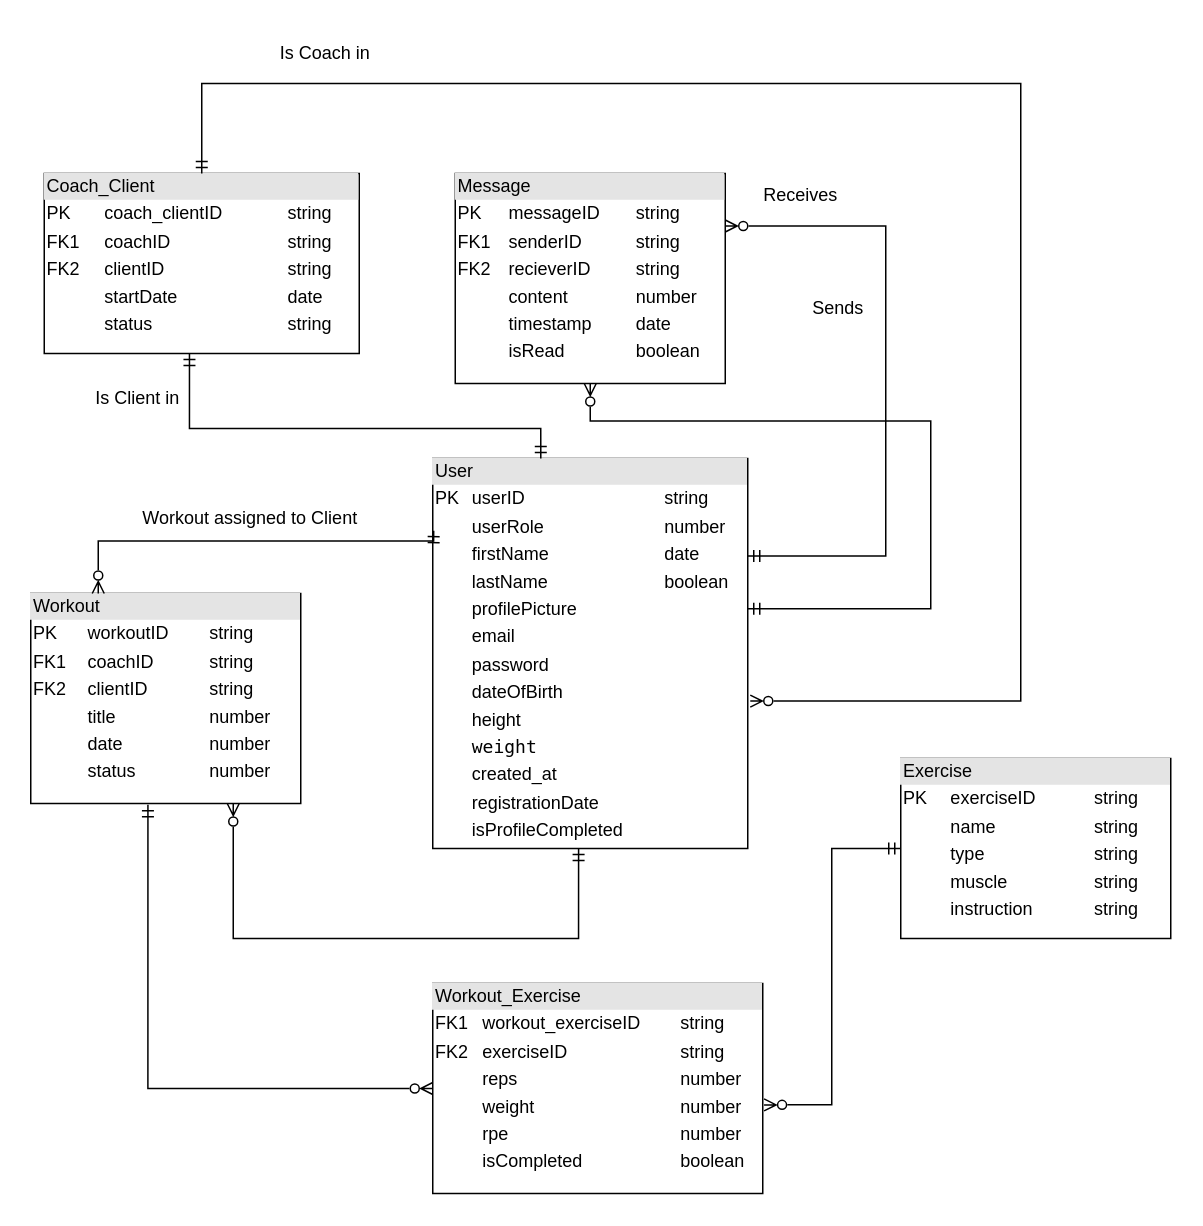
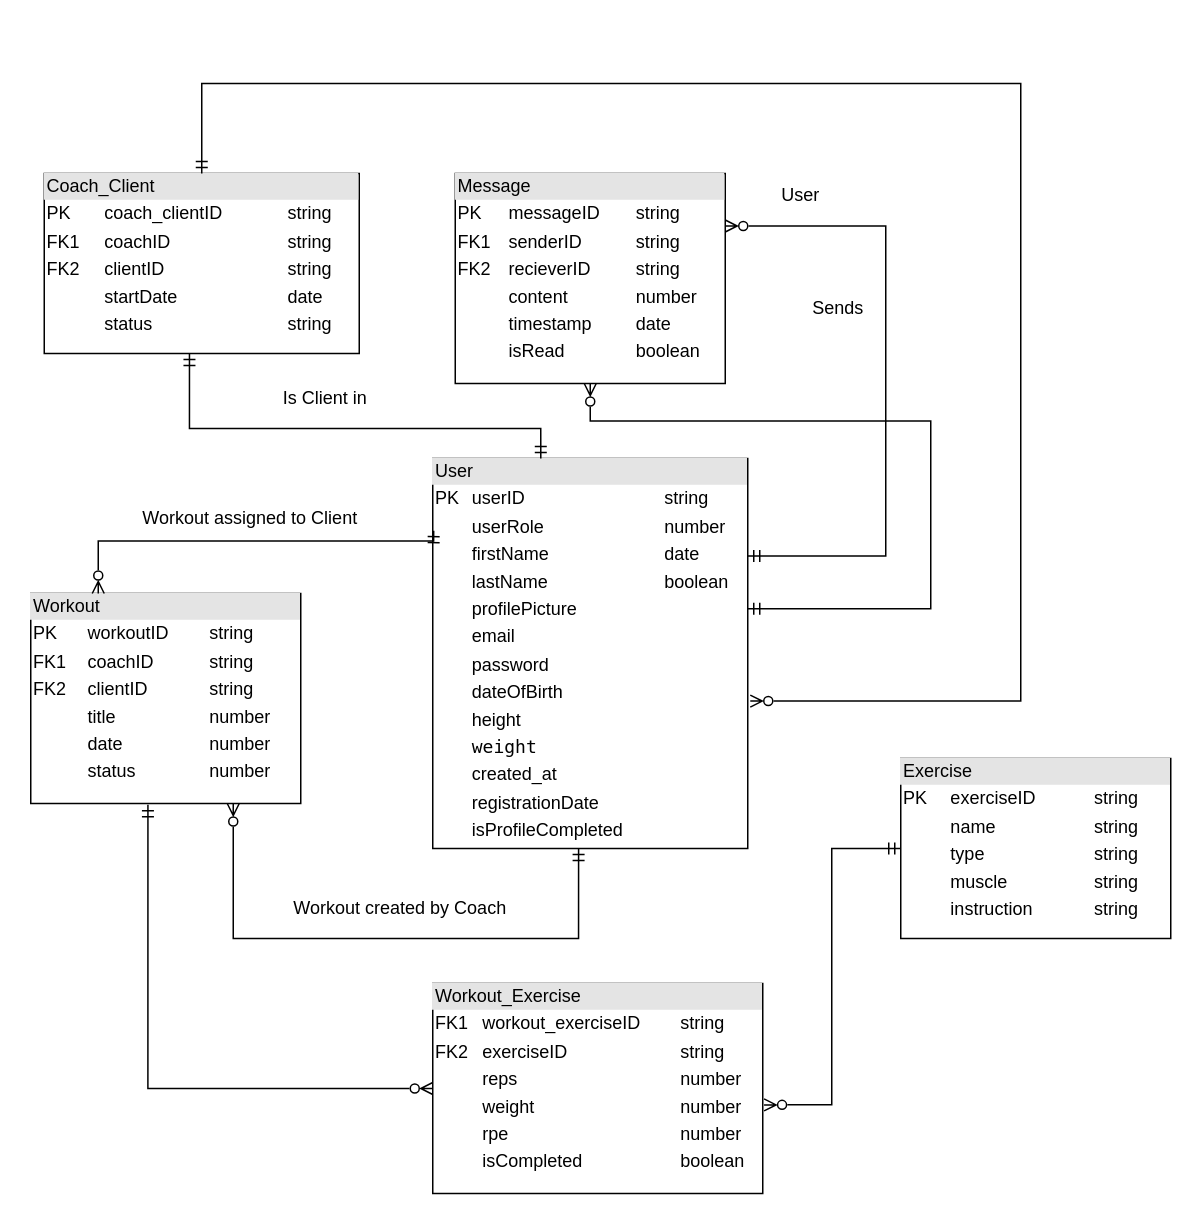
- <mxCell id="21" value="Is Coach in" style="text;html=1;align=center;verticalAlign=middle;resizable=0;points=[];autosize=1;strokeColor=none;fillColor=none;" vertex="1" parent="1"><mxGeometry x="176" y="20" width="80" height="30" as="geometry" /></mxCell>
- <mxCell id="15" value="Receives" style="text;html=1;align=center;verticalAlign=middle;resizable=0;points=[];autosize=1;strokeColor=none;fillColor=none;" vertex="1" parent="1"><mxGeometry x="498" y="115" width="70" height="30" as="geometry" /></mxCell>
+ <mxCell id="15" value="User" style="text;html=1;align=center;verticalAlign=middle;resizable=0;points=[];autosize=1;strokeColor=none;fillColor=none;" vertex="1" parent="1"><mxGeometry x="498" y="115" width="70" height="30" as="geometry" /></mxCell>
- <mxCell id="20" value="Is Client in" style="text;html=1;align=center;verticalAlign=middle;resizable=0;points=[];autosize=1;strokeColor=none;fillColor=none;" vertex="1" parent="1"><mxGeometry x="51" y="250" width="80" height="30" as="geometry" /></mxCell>
+ <mxCell id="20" value="Is Client in" style="text;html=1;align=center;verticalAlign=middle;resizable=0;points=[];autosize=1;strokeColor=none;fillColor=none;" vertex="1" parent="1"><mxGeometry x="176" y="250" width="80" height="30" as="geometry" /></mxCell>
+ <mxCell id="18" value="Workout created by Coach" style="text;html=1;align=center;verticalAlign=middle;resizable=0;points=[];autosize=1;strokeColor=none;fillColor=none;" vertex="1" parent="1"><mxGeometry x="186" y="590" width="160" height="30" as="geometry" /></mxCell>
